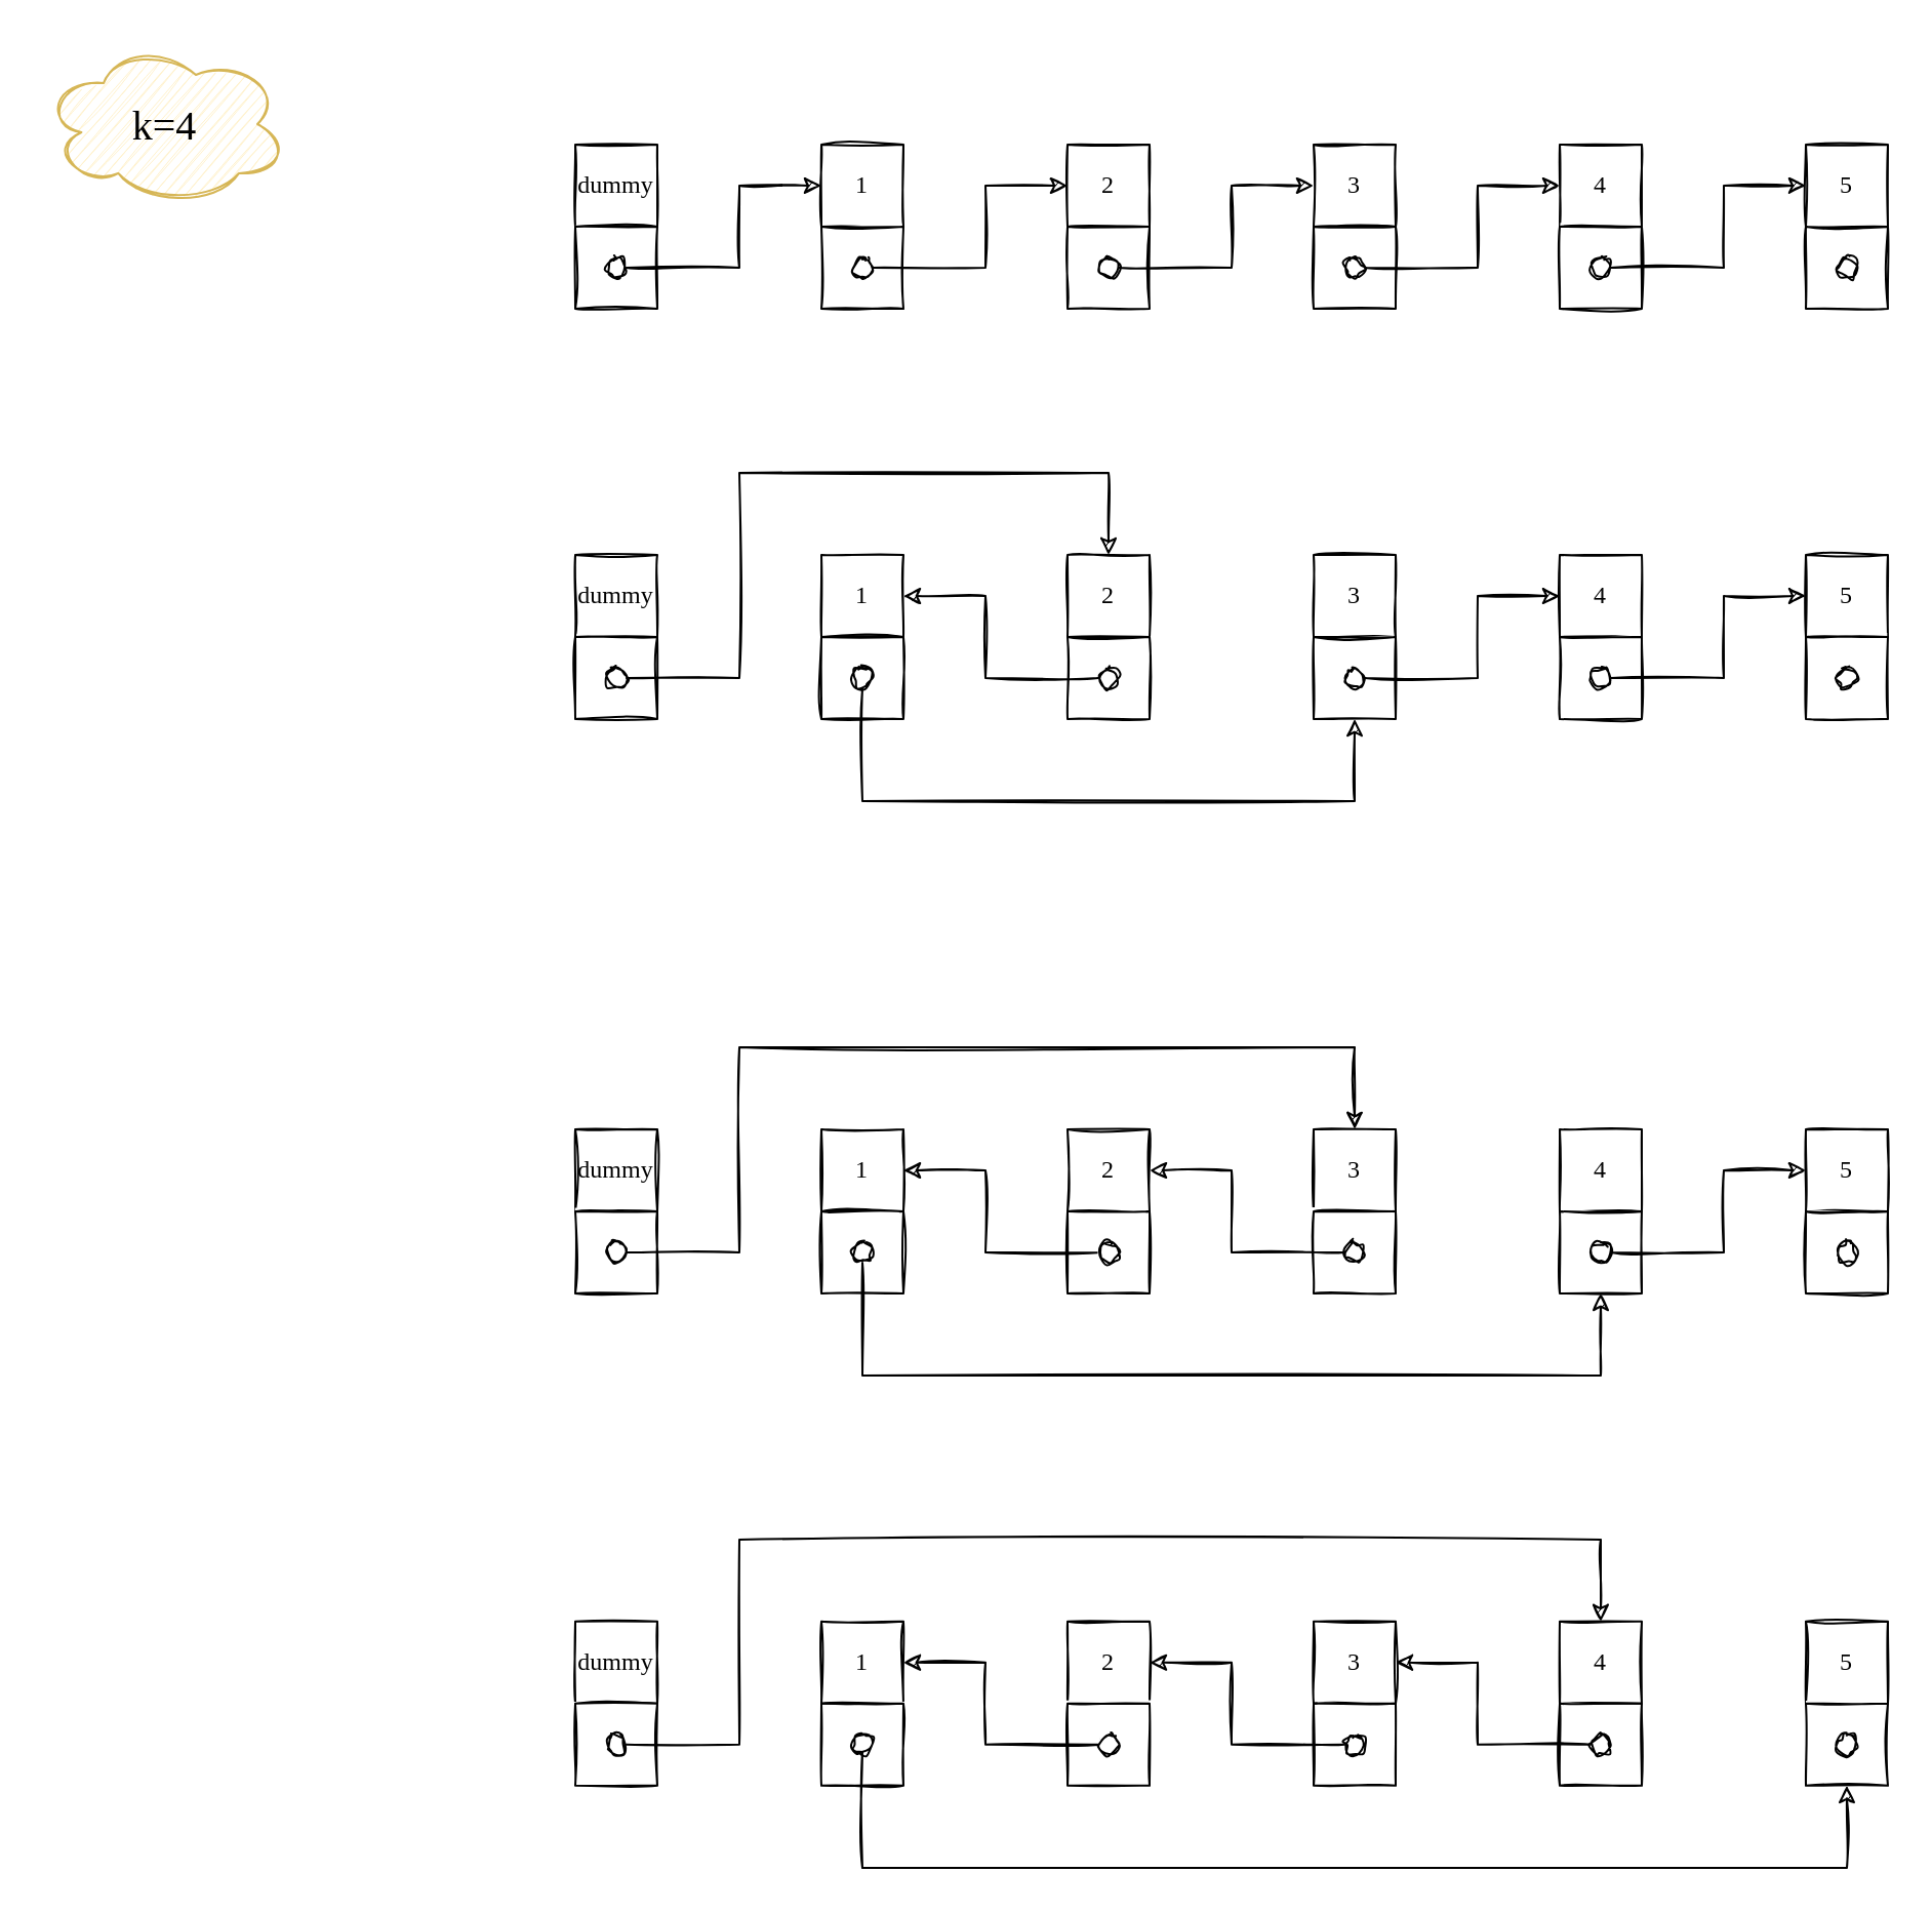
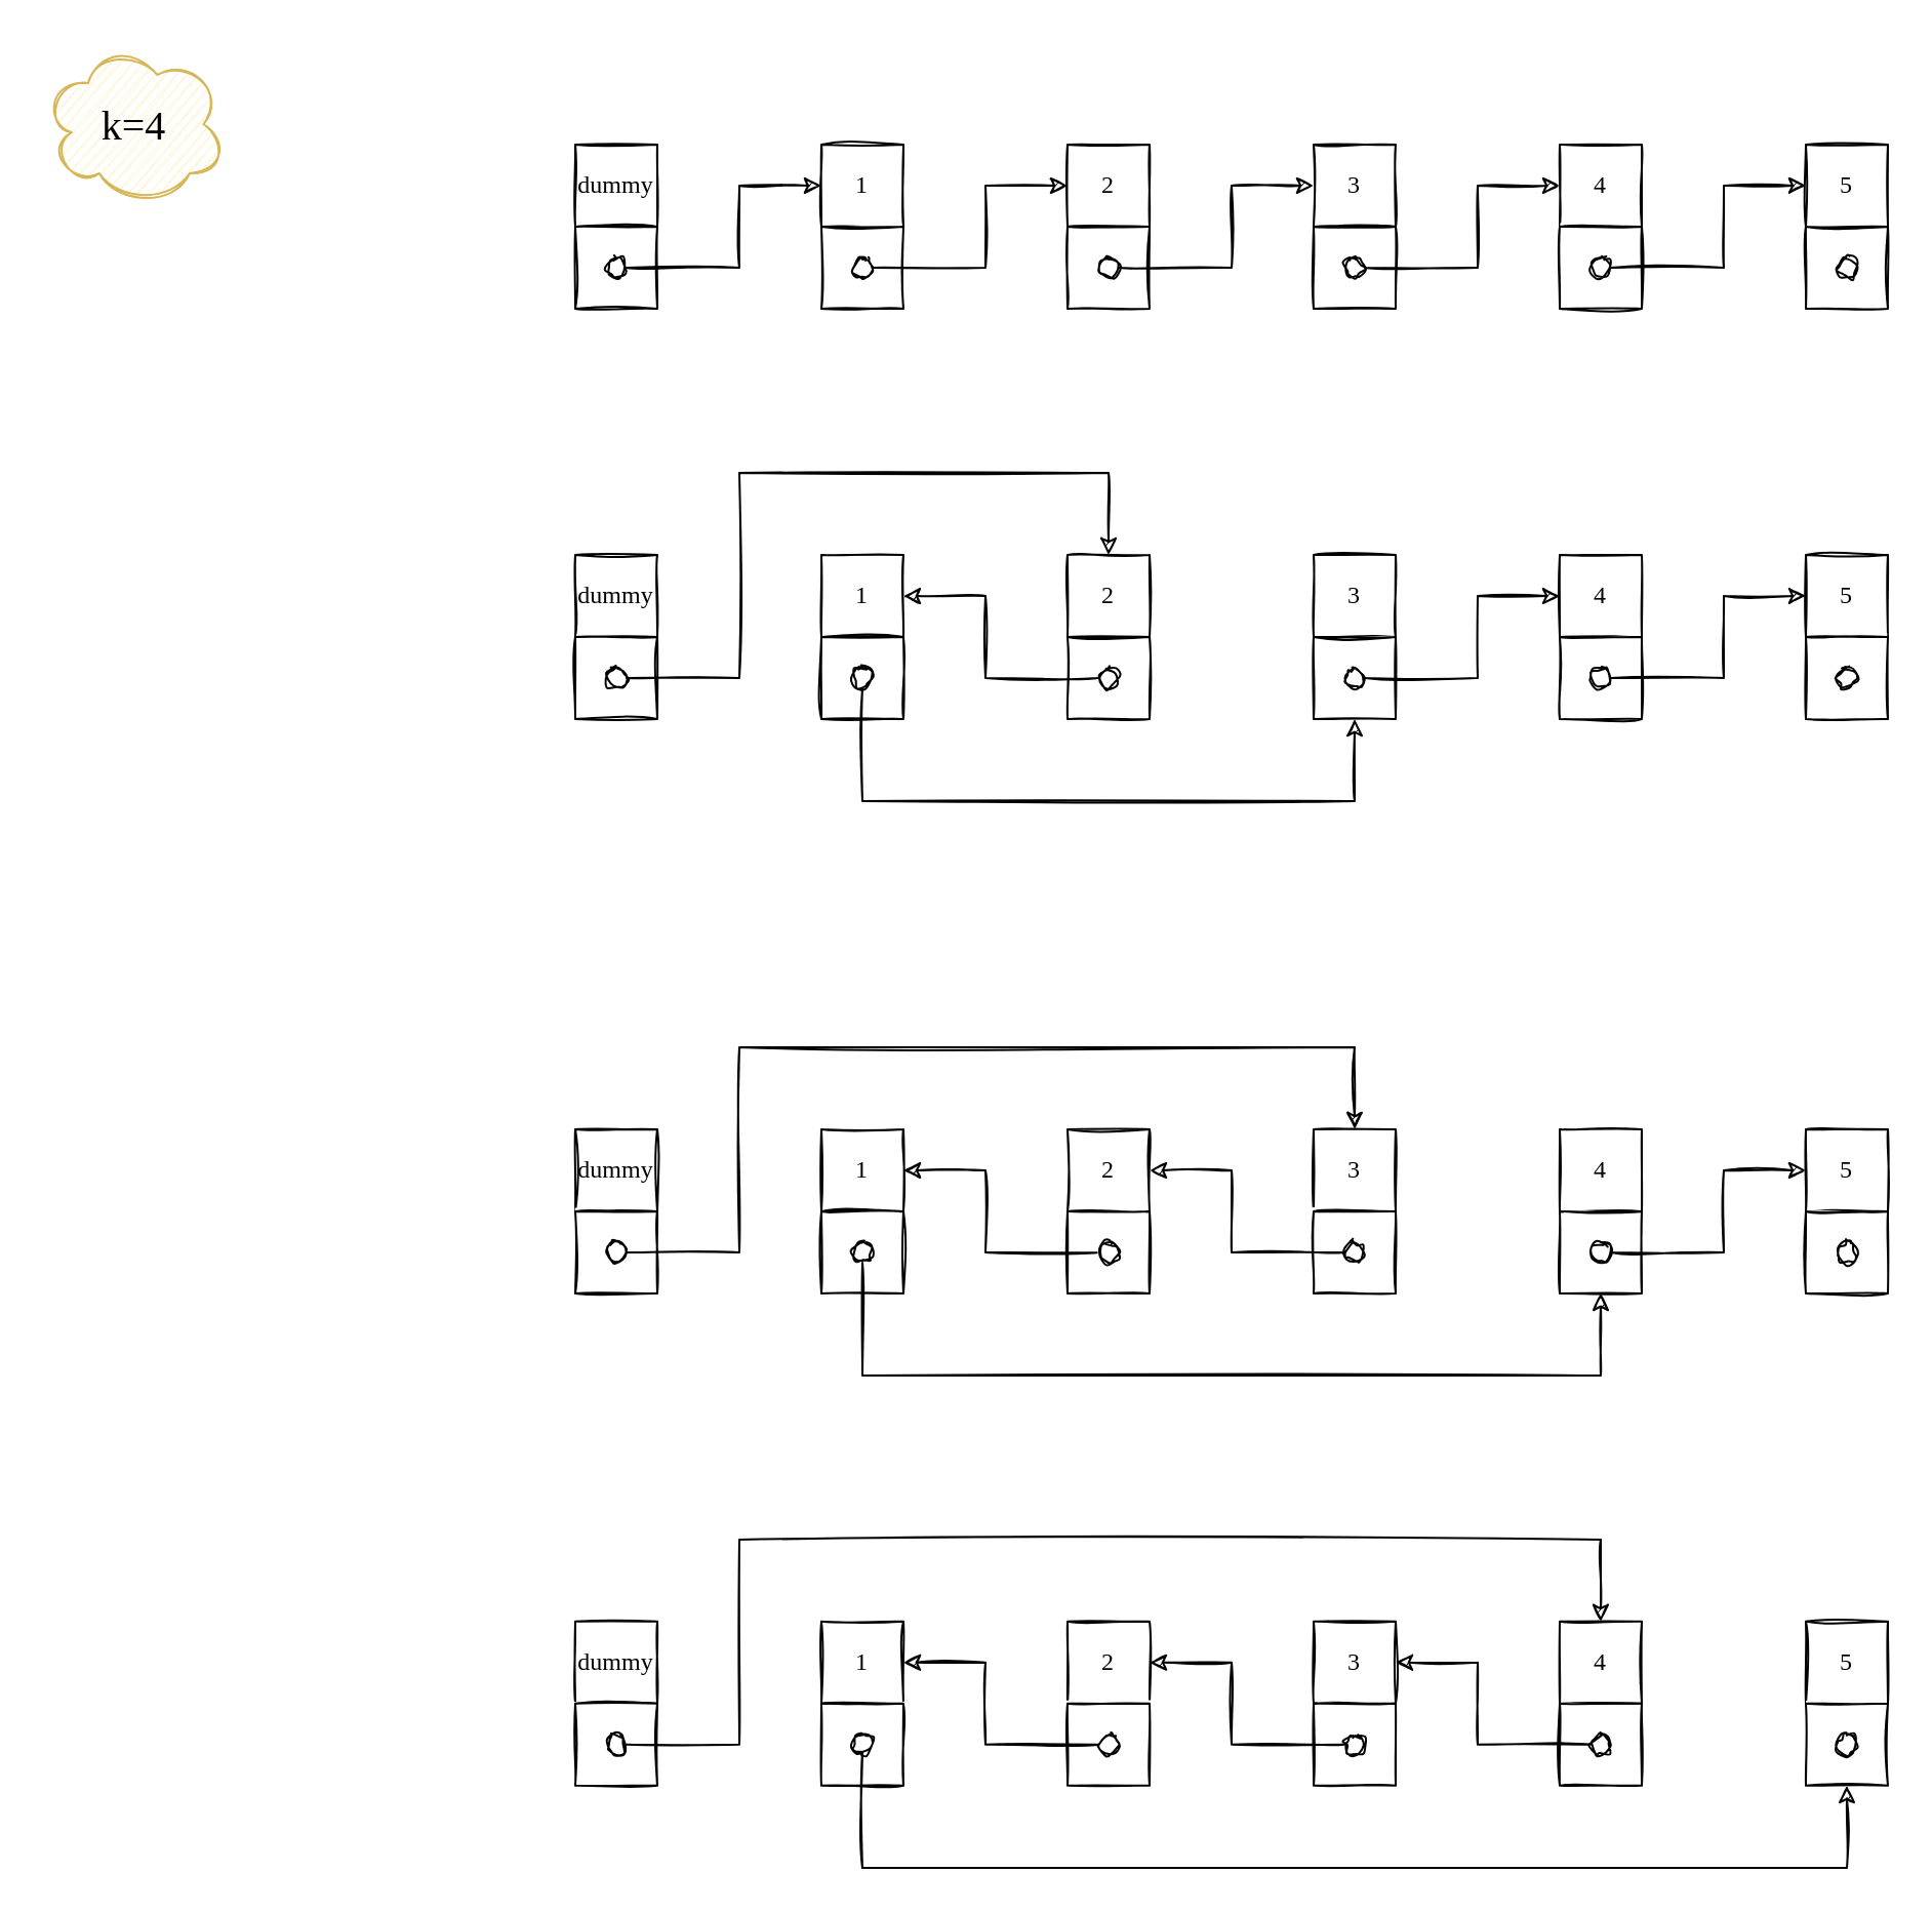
- <mxCell id="25" value="k=4" style="ellipse;shape=cloud;whiteSpace=wrap;html=1;sketch=1;fontFamily=Comic Sans MS;fillColor=#fff2cc;strokeColor=#d6b656;fontSize=20;" vertex="1" parent="1"><mxGeometry x="20" y="20" width="120" height="80" as="geometry" /></mxCell>
+ <mxCell id="25" value="k=4" style="ellipse;shape=cloud;whiteSpace=wrap;html=1;sketch=1;fontFamily=Comic Sans MS;fillColor=#fff2cc;strokeColor=#d6b656;fontSize=20;" vertex="1" parent="1"><mxGeometry x="20" y="20" width="90" height="80" as="geometry" /></mxCell>
